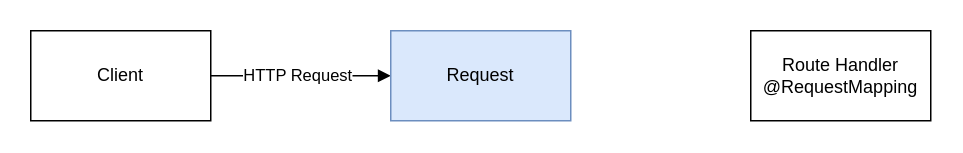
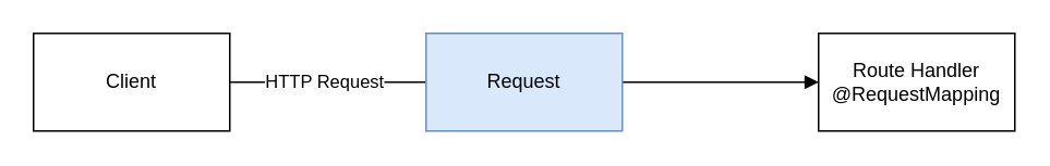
- <mxCell id="2" style="edgeStyle=orthogonalEdgeStyle;rounded=0;orthogonalLoop=1;jettySize=auto;html=1;endArrow=block;endFill=1;" edge="1" parent="1" source="4" target="6"><mxGeometry relative="1" as="geometry" /></mxCell>
+ <mxCell id="2" style="edgeStyle=orthogonalEdgeStyle;rounded=0;orthogonalLoop=1;jettySize=auto;html=1;endArrow=none;endFill=1;" edge="1" parent="1" source="4" target="6"><mxGeometry relative="1" as="geometry" /></mxCell>
+ <mxCell id="5" style="edgeStyle=orthogonalEdgeStyle;rounded=0;orthogonalLoop=1;jettySize=auto;html=1;entryX=0;entryY=0.5;entryDx=0;entryDy=0;endArrow=block;endFill=1;" edge="1" parent="1" source="6" target="7"><mxGeometry relative="1" as="geometry" /></mxCell>
